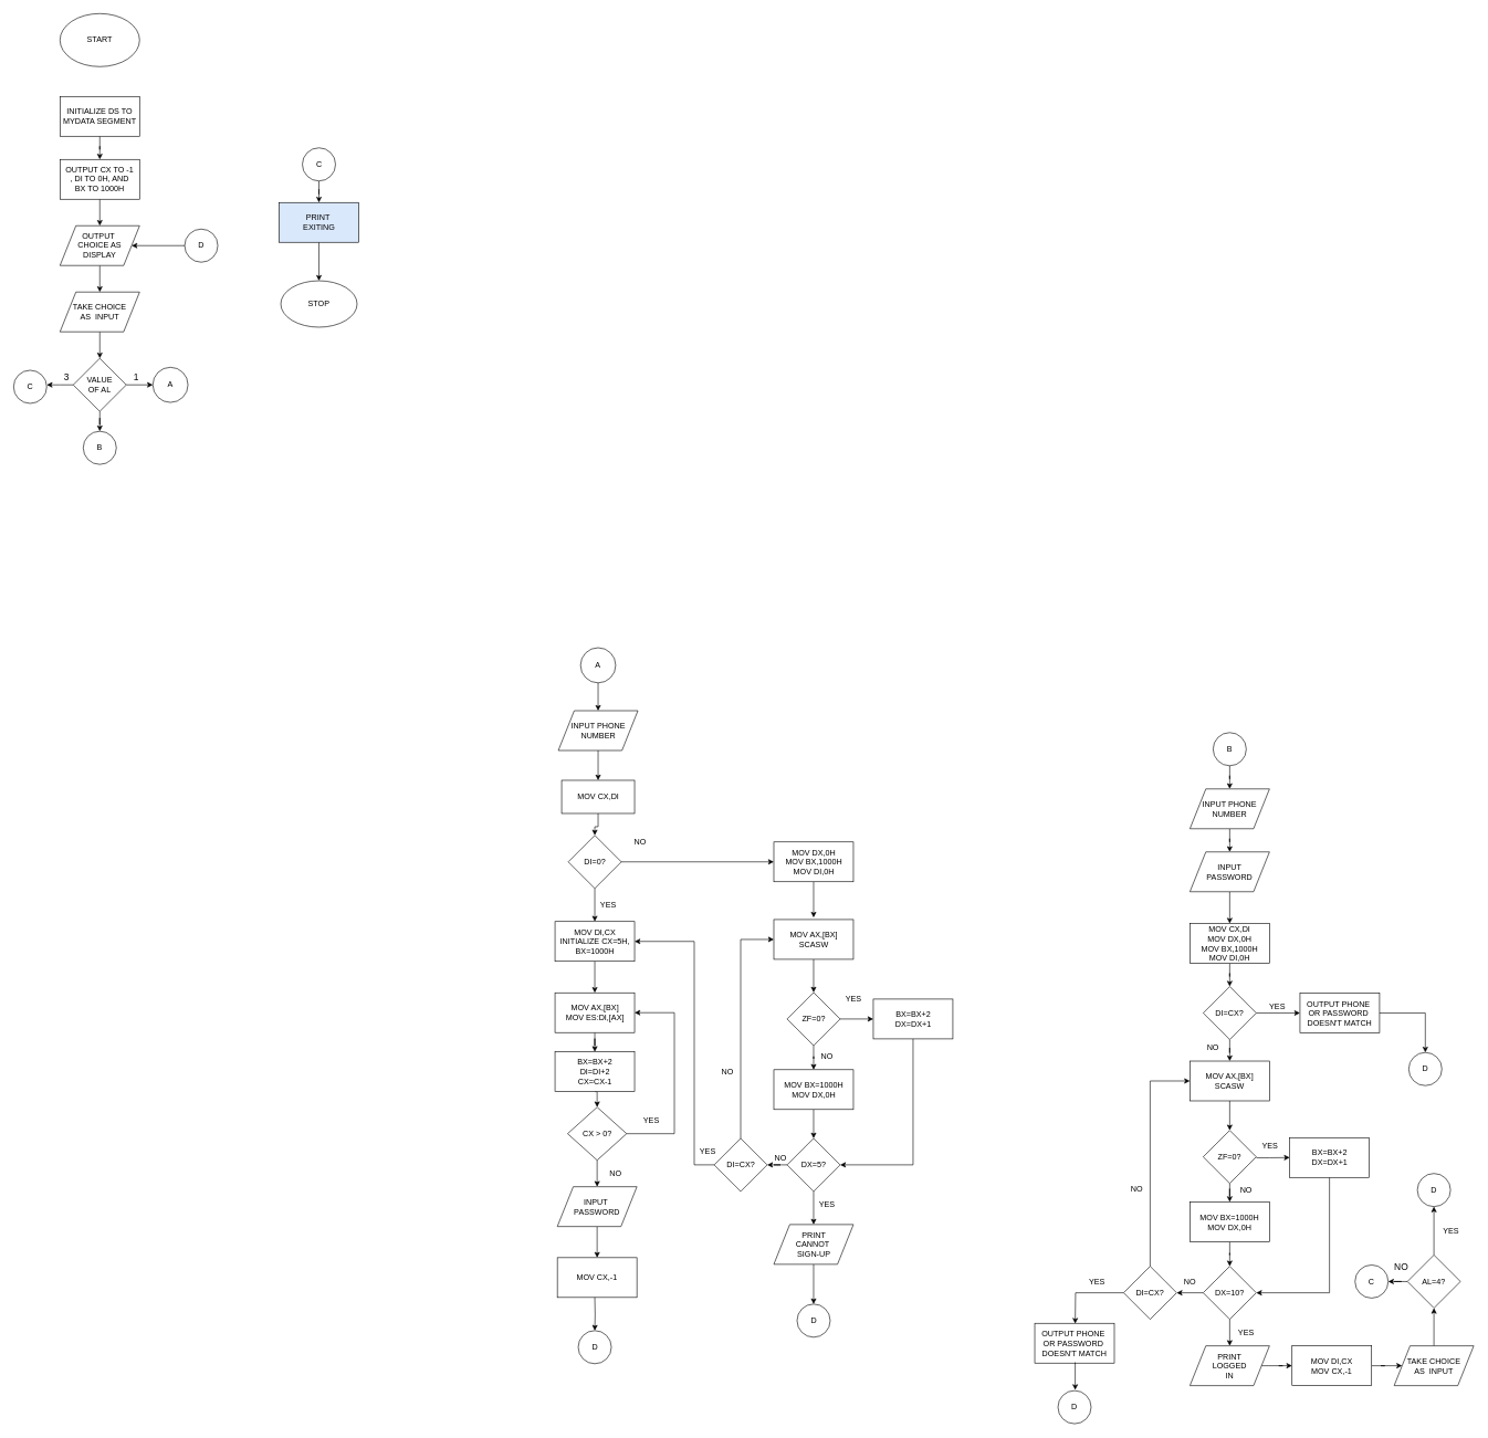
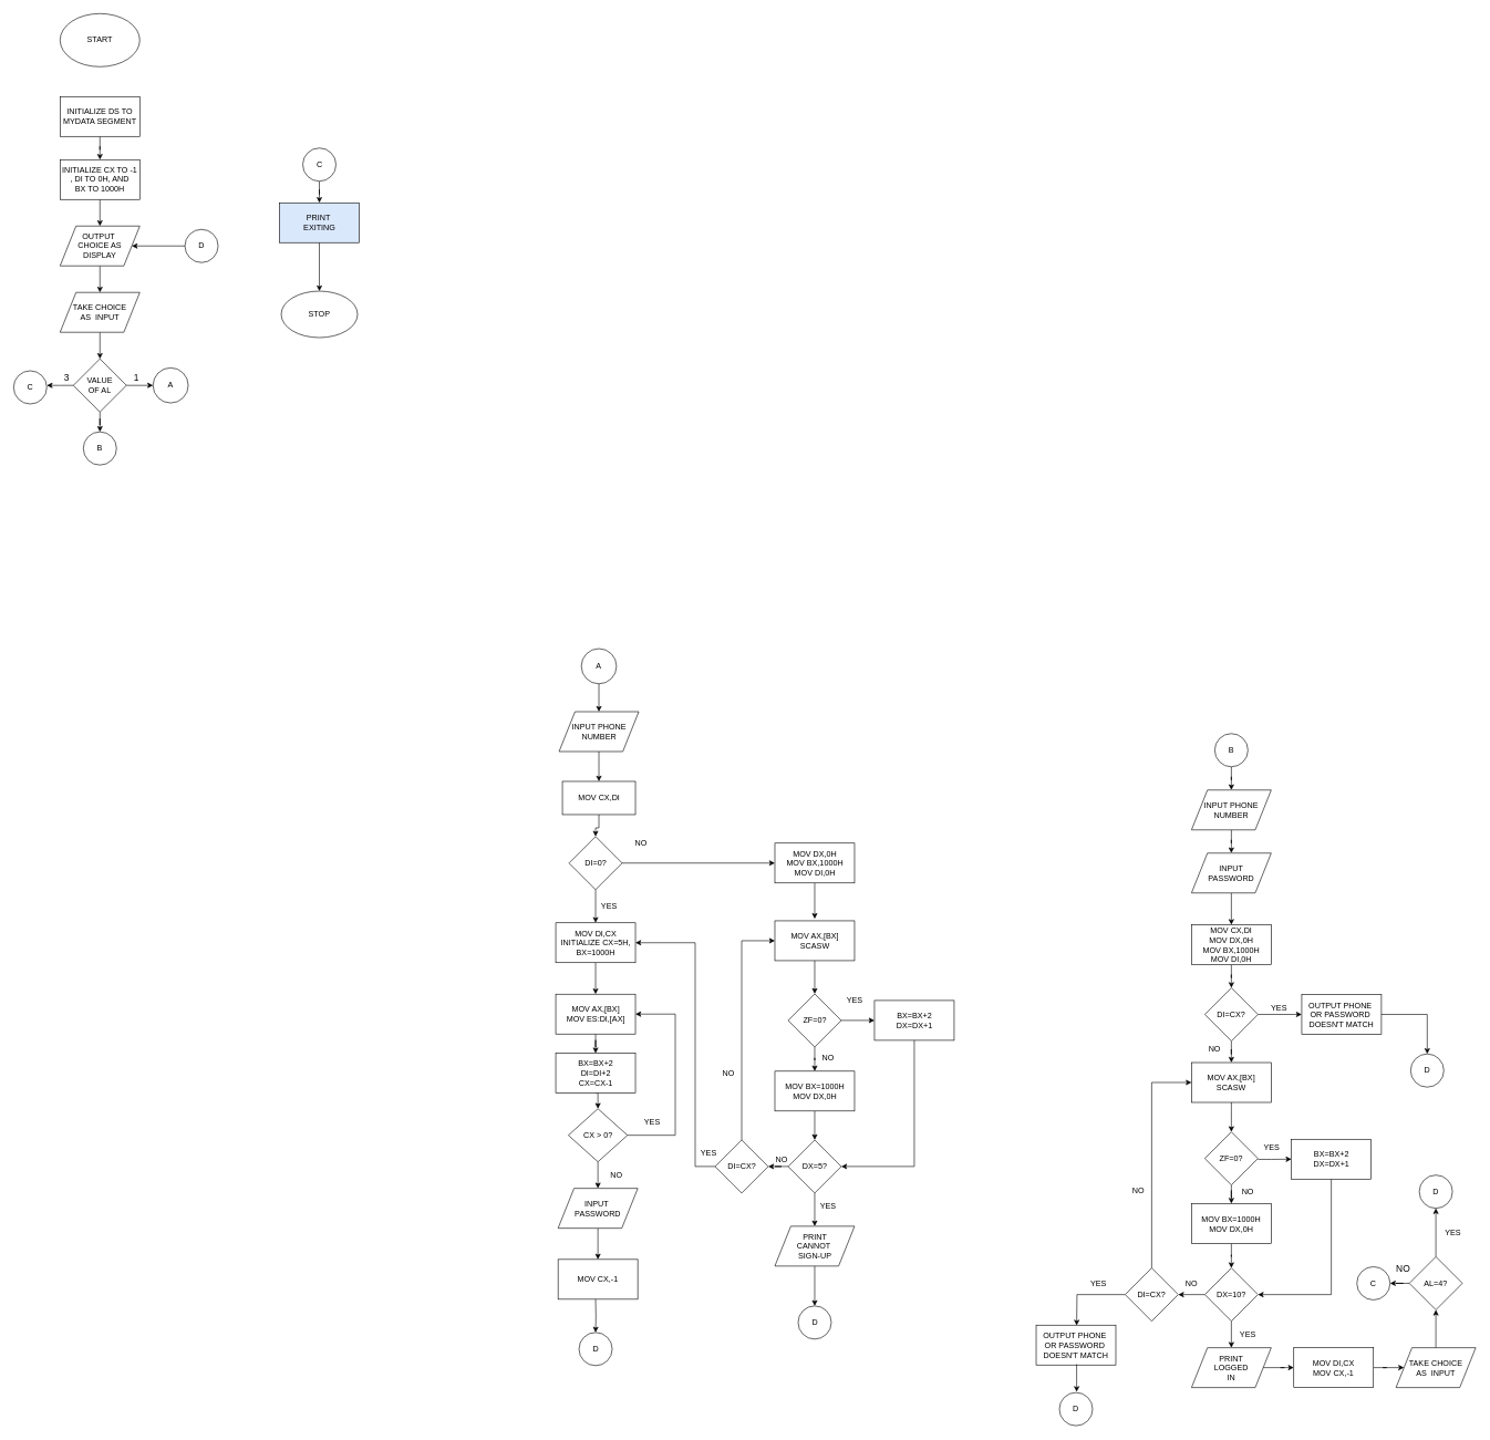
- <mxCell id="19" value="OUTPUT CX TO -1&lt;br&gt;, DI TO 0H, AND&lt;br&gt;BX TO 1000H&lt;br&gt;" style="rounded=0;whiteSpace=wrap;html=1;" vertex="1" parent="1"><mxGeometry x="90" y="240" width="120" height="60" as="geometry" /></mxCell>
+ <mxCell id="19" value="INITIALIZE CX TO -1&lt;br&gt;, DI TO 0H, AND&lt;br&gt;BX TO 1000H&lt;br&gt;" style="rounded=0;whiteSpace=wrap;html=1;" vertex="1" parent="1"><mxGeometry x="90" y="240" width="120" height="60" as="geometry" /></mxCell>
- <mxCell id="132" value="STOP" style="ellipse;whiteSpace=wrap;html=1;" vertex="1" parent="1"><mxGeometry x="423" y="423" width="115" height="70" as="geometry" /></mxCell>
+ <mxCell id="132" value="STOP" style="ellipse;whiteSpace=wrap;html=1;" vertex="1" parent="1"><mxGeometry x="423" y="438" width="115" height="70" as="geometry" /></mxCell>
